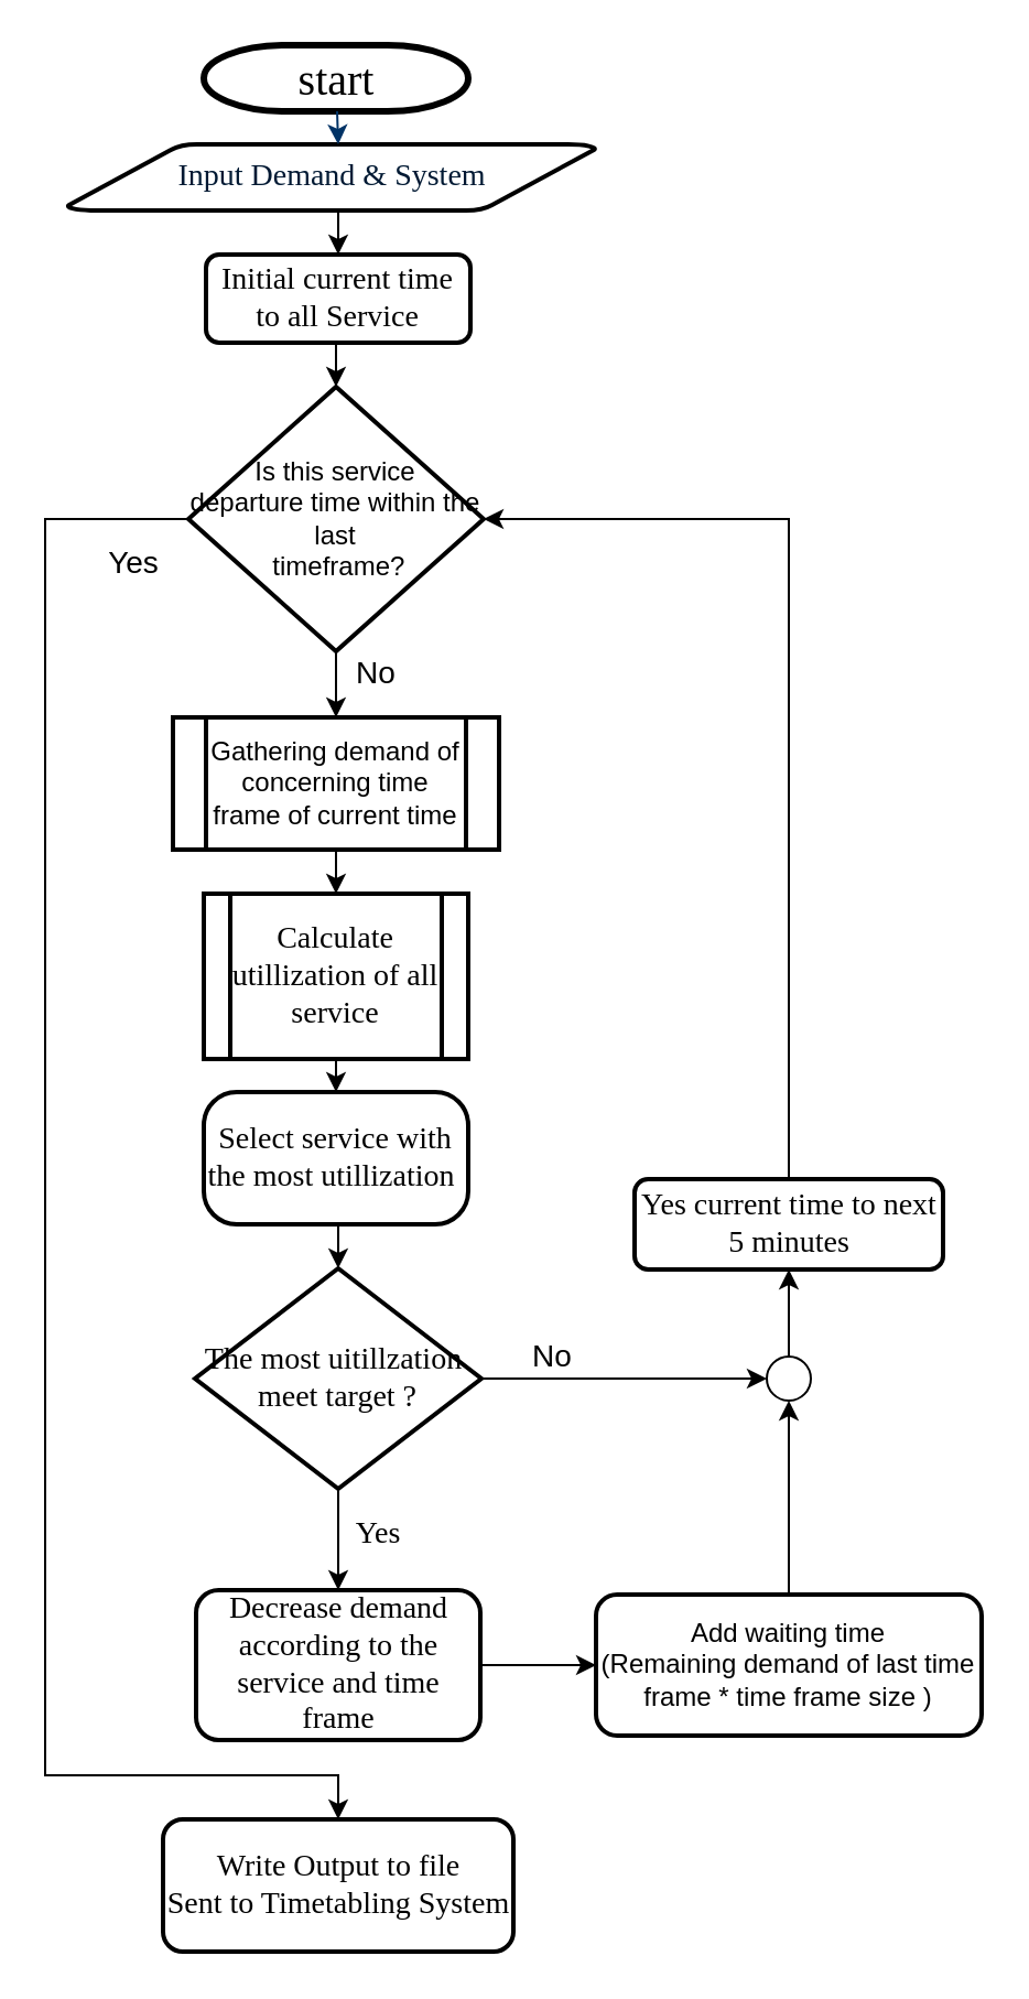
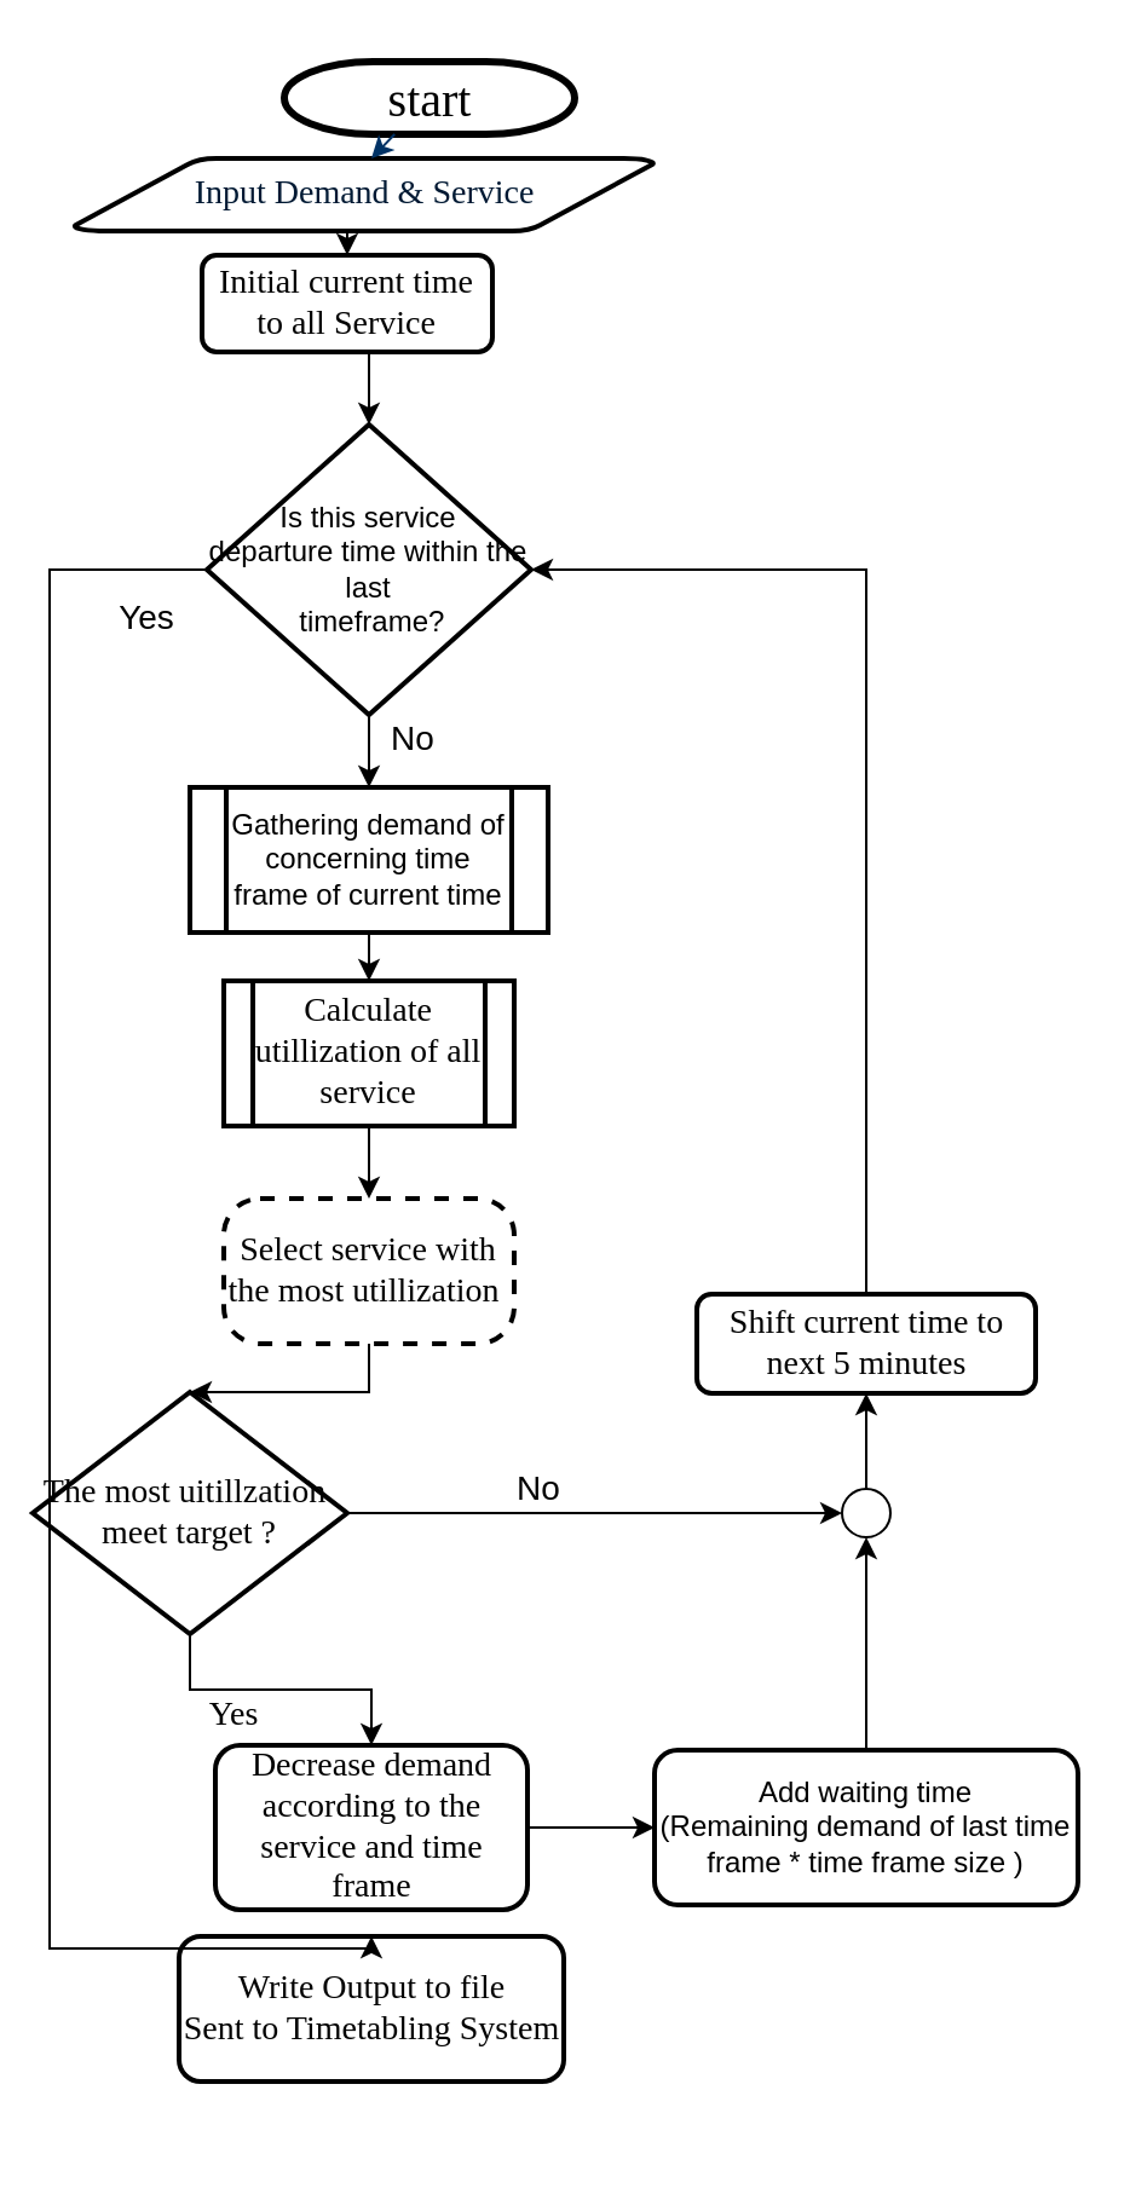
- <mxCell id="2" value="start" style="shape=mxgraph.flowchart.terminator;fillColor=none;strokeColor=#000000;strokeWidth=3;gradientDirection=south;fontStyle=0;html=1;fontFamily=Times New Roman;spacing=2;fontSize=20;gradientColor=#FA726D;labelBorderColor=none;labelBackgroundColor=none;" parent="1" vertex="1"><mxGeometry x="92" y="20" width="120" height="30" as="geometry" /></mxCell>
+ <mxCell id="2" value="start" style="shape=mxgraph.flowchart.terminator;fillColor=none;strokeColor=#000000;strokeWidth=3;gradientDirection=south;fontStyle=0;html=1;fontFamily=Times New Roman;spacing=2;fontSize=20;gradientColor=#FA726D;labelBorderColor=none;labelBackgroundColor=none;" parent="1" vertex="1"><mxGeometry x="117" y="25" width="120" height="30" as="geometry" /></mxCell>
- <mxCell id="3" value="Input Demand &amp;amp; System&lt;br style=&quot;font-size: 14px;&quot;&gt;" style="shape=mxgraph.flowchart.data;fillColor=none;strokeColor=#000000;strokeWidth=2;gradientColor=#FFB570;gradientDirection=south;fontColor=#001933;fontStyle=0;html=1;fontFamily=Times New Roman;spacing=2;fontSize=14;labelBorderColor=none;labelBackgroundColor=none;" parent="1" vertex="1"><mxGeometry x="30" y="65" width="240" height="30" as="geometry" /></mxCell>
+ <mxCell id="3" value="Input Demand &amp;amp; Service&lt;br style=&quot;font-size: 14px;&quot;&gt;" style="shape=mxgraph.flowchart.data;fillColor=none;strokeColor=#000000;strokeWidth=2;gradientColor=#FFB570;gradientDirection=south;fontColor=#001933;fontStyle=0;html=1;fontFamily=Times New Roman;spacing=2;fontSize=14;labelBorderColor=none;labelBackgroundColor=none;" parent="1" vertex="1"><mxGeometry x="30" y="65" width="240" height="30" as="geometry" /></mxCell>
- <mxCell id="7" value="Initial current time to all Service" style="rounded=1;whiteSpace=wrap;html=1;fontFamily=Times New Roman;spacing=2;fontSize=14;fillColor=none;gradientColor=#FFB570;labelBorderColor=none;strokeColor=#000000;strokeWidth=2;labelBackgroundColor=none;" parent="1" vertex="1"><mxGeometry x="93" y="115" width="120" height="40" as="geometry" /></mxCell>
+ <mxCell id="7" value="Initial current time to all Service" style="rounded=1;whiteSpace=wrap;html=1;fontFamily=Times New Roman;spacing=2;fontSize=14;fillColor=none;gradientColor=#FFB570;labelBorderColor=none;strokeColor=#000000;strokeWidth=2;labelBackgroundColor=none;" parent="1" vertex="1"><mxGeometry x="83" y="105" width="120" height="40" as="geometry" /></mxCell>
- <mxCell id="12" value="&lt;span style=&quot;font-size: 14px&quot;&gt;Calculate utillization of all service&lt;/span&gt;" style="shape=process;whiteSpace=wrap;html=1;backgroundOutline=1;fontFamily=Times New Roman;spacing=2;fontSize=14;fillColor=none;gradientColor=#FFB570;labelBorderColor=none;strokeColor=#000000;strokeWidth=2;labelBackgroundColor=none;" parent="1" vertex="1"><mxGeometry x="92" y="405" width="120" height="75" as="geometry" /></mxCell>
+ <mxCell id="12" value="&lt;span style=&quot;font-size: 14px&quot;&gt;Calculate utillization of all service&lt;/span&gt;" style="shape=process;whiteSpace=wrap;html=1;backgroundOutline=1;fontFamily=Times New Roman;spacing=2;fontSize=14;fillColor=none;gradientColor=#FFB570;labelBorderColor=none;strokeColor=#000000;strokeWidth=2;labelBackgroundColor=none;" parent="1" vertex="1"><mxGeometry x="92" y="405" width="120" height="60" as="geometry" /></mxCell>
- <mxCell id="20" value="&lt;span style=&quot;font-size: 14px&quot;&gt;Select service with the most utillization&amp;nbsp;&lt;/span&gt;" style="rounded=1;whiteSpace=wrap;html=1;arcSize=25;fontFamily=Times New Roman;spacing=2;fontSize=14;fillColor=none;gradientColor=#FFB570;labelBorderColor=none;strokeColor=#000000;strokeWidth=2;labelBackgroundColor=none;" parent="1" vertex="1"><mxGeometry x="92" y="495" width="120" height="60" as="geometry" /></mxCell>
+ <mxCell id="20" value="&lt;span style=&quot;font-size: 14px&quot;&gt;Select service with the most utillization&amp;nbsp;&lt;/span&gt;" style="rounded=1;whiteSpace=wrap;html=1;arcSize=25;fontFamily=Times New Roman;spacing=2;fontSize=14;fillColor=none;gradientColor=#FFB570;labelBorderColor=none;strokeColor=#000000;strokeWidth=2;labelBackgroundColor=none;dashed=1;" parent="1" vertex="1"><mxGeometry x="92" y="495" width="120" height="60" as="geometry" /></mxCell>
- <mxCell id="18" value="Yes current time to next 5 minutes" style="rounded=1;whiteSpace=wrap;html=1;fontFamily=Times New Roman;spacing=2;fontSize=14;fillColor=none;gradientColor=#FFB570;labelBorderColor=none;strokeColor=#000000;strokeWidth=2;labelBackgroundColor=none;" parent="1" vertex="1"><mxGeometry x="287.5" y="534.5" width="140" height="41" as="geometry" /></mxCell>
+ <mxCell id="18" value="Shift current time to next 5 minutes" style="rounded=1;whiteSpace=wrap;html=1;fontFamily=Times New Roman;spacing=2;fontSize=14;fillColor=none;gradientColor=#FFB570;labelBorderColor=none;strokeColor=#000000;strokeWidth=2;labelBackgroundColor=none;" parent="1" vertex="1"><mxGeometry x="287.5" y="534.5" width="140" height="41" as="geometry" /></mxCell>
- <mxCell id="16" value="The most uitillzation&amp;nbsp; meet target ?" style="rhombus;whiteSpace=wrap;html=1;fontFamily=Times New Roman;spacing=2;fontSize=14;fillColor=#FFFFFF;gradientColor=none;labelBorderColor=none;strokeColor=#000000;strokeWidth=2;labelBackgroundColor=none;" parent="1" vertex="1"><mxGeometry x="88" y="575" width="130" height="100" as="geometry" /></mxCell>
+ <mxCell id="16" value="The most uitillzation&amp;nbsp; meet target ?" style="rhombus;whiteSpace=wrap;html=1;fontFamily=Times New Roman;spacing=2;fontSize=14;fillColor=#FFFFFF;gradientColor=none;labelBorderColor=none;strokeColor=#000000;strokeWidth=2;labelBackgroundColor=none;" parent="1" vertex="1"><mxGeometry x="13" y="575" width="130" height="100" as="geometry" /></mxCell>
- <mxCell id="8" value="Write Output to file&lt;br style=&quot;font-size: 14px;&quot;&gt;Sent to Timetabling System&lt;br style=&quot;font-size: 14px;&quot;&gt;" style="rounded=1;whiteSpace=wrap;html=1;fontFamily=Times New Roman;spacing=2;fontSize=14;fillColor=none;gradientColor=#FFB570;labelBorderColor=none;strokeColor=#000000;strokeWidth=2;labelBackgroundColor=none;" parent="1" vertex="1"><mxGeometry x="73.5" y="825" width="159" height="60" as="geometry" /></mxCell>
+ <mxCell id="8" value="Write Output to file&lt;br style=&quot;font-size: 14px;&quot;&gt;Sent to Timetabling System&lt;br style=&quot;font-size: 14px;&quot;&gt;" style="rounded=1;whiteSpace=wrap;html=1;fontFamily=Times New Roman;spacing=2;fontSize=14;fillColor=none;gradientColor=#FFB570;labelBorderColor=none;strokeColor=#000000;strokeWidth=2;labelBackgroundColor=none;" parent="1" vertex="1"><mxGeometry x="73.5" y="800" width="159" height="60" as="geometry" /></mxCell>
